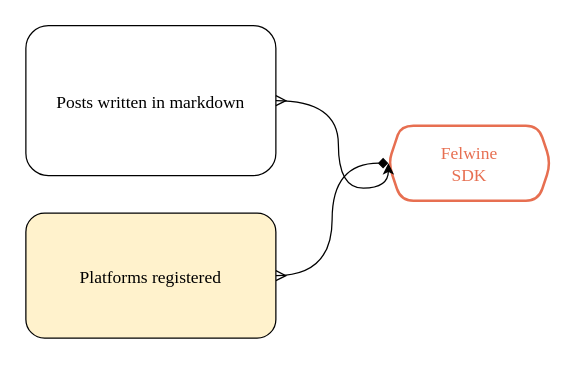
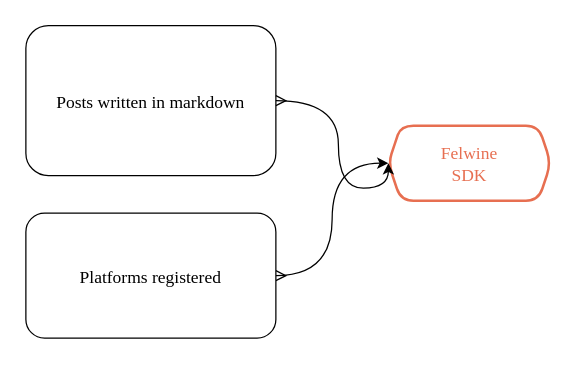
- <mxCell id="5" style="edgeStyle=orthogonalEdgeStyle;rounded=0;orthogonalLoop=1;jettySize=auto;html=1;entryX=0;entryY=0.5;entryDx=0;entryDy=0;curved=1;startArrow=ERmany;startFill=0;endArrow=diamond;" parent="1" source="6" target="3" edge="1"><mxGeometry relative="1" as="geometry" /></mxCell>
+ <mxCell id="5" style="edgeStyle=orthogonalEdgeStyle;rounded=0;orthogonalLoop=1;jettySize=auto;html=1;entryX=0;entryY=0.5;entryDx=0;entryDy=0;curved=1;startArrow=ERmany;startFill=0;" parent="1" source="6" target="3" edge="1"><mxGeometry relative="1" as="geometry" /></mxCell>
- <mxCell id="6" value="Platforms registered" style="rounded=1;fontFamily=Space Grotesk;fontSize=14;align=center;fillColor=#fff2cc;" parent="1" vertex="1"><mxGeometry x="20" y="170" width="200" height="100" as="geometry" /></mxCell>
+ <mxCell id="6" value="Platforms registered" style="rounded=1;fontFamily=Space Grotesk;fontSize=14;align=center;" parent="1" vertex="1"><mxGeometry x="20" y="170" width="200" height="100" as="geometry" /></mxCell>
